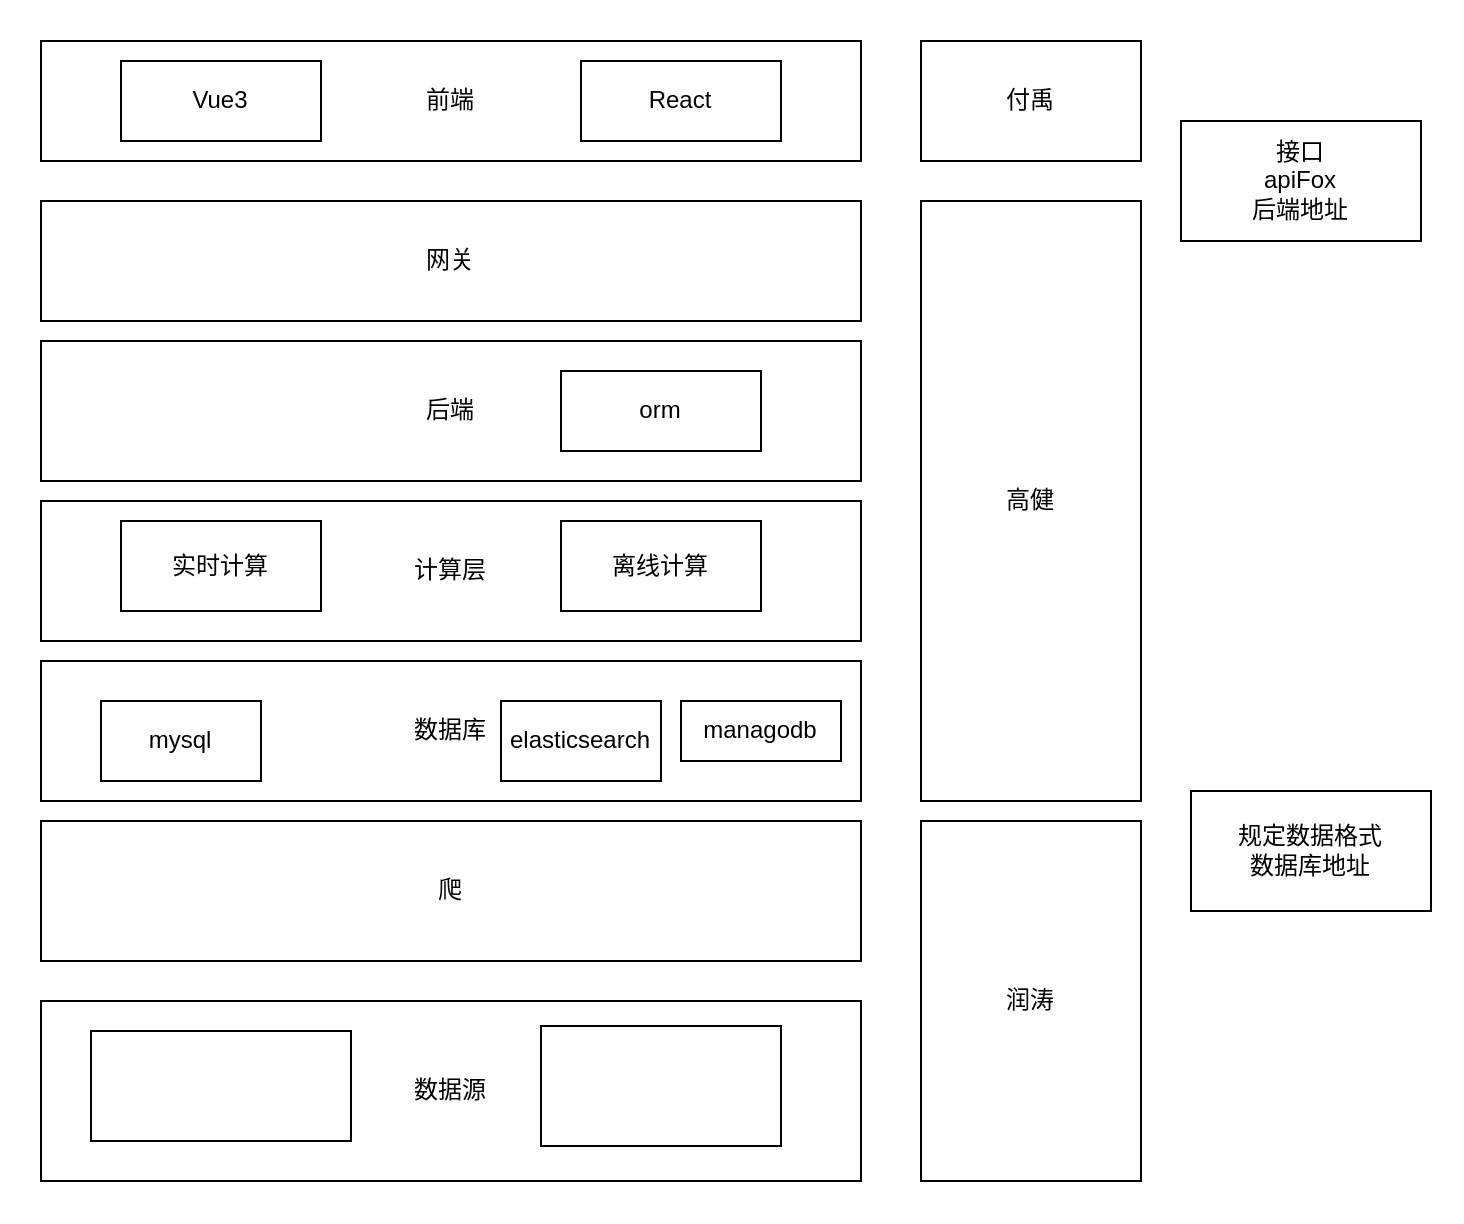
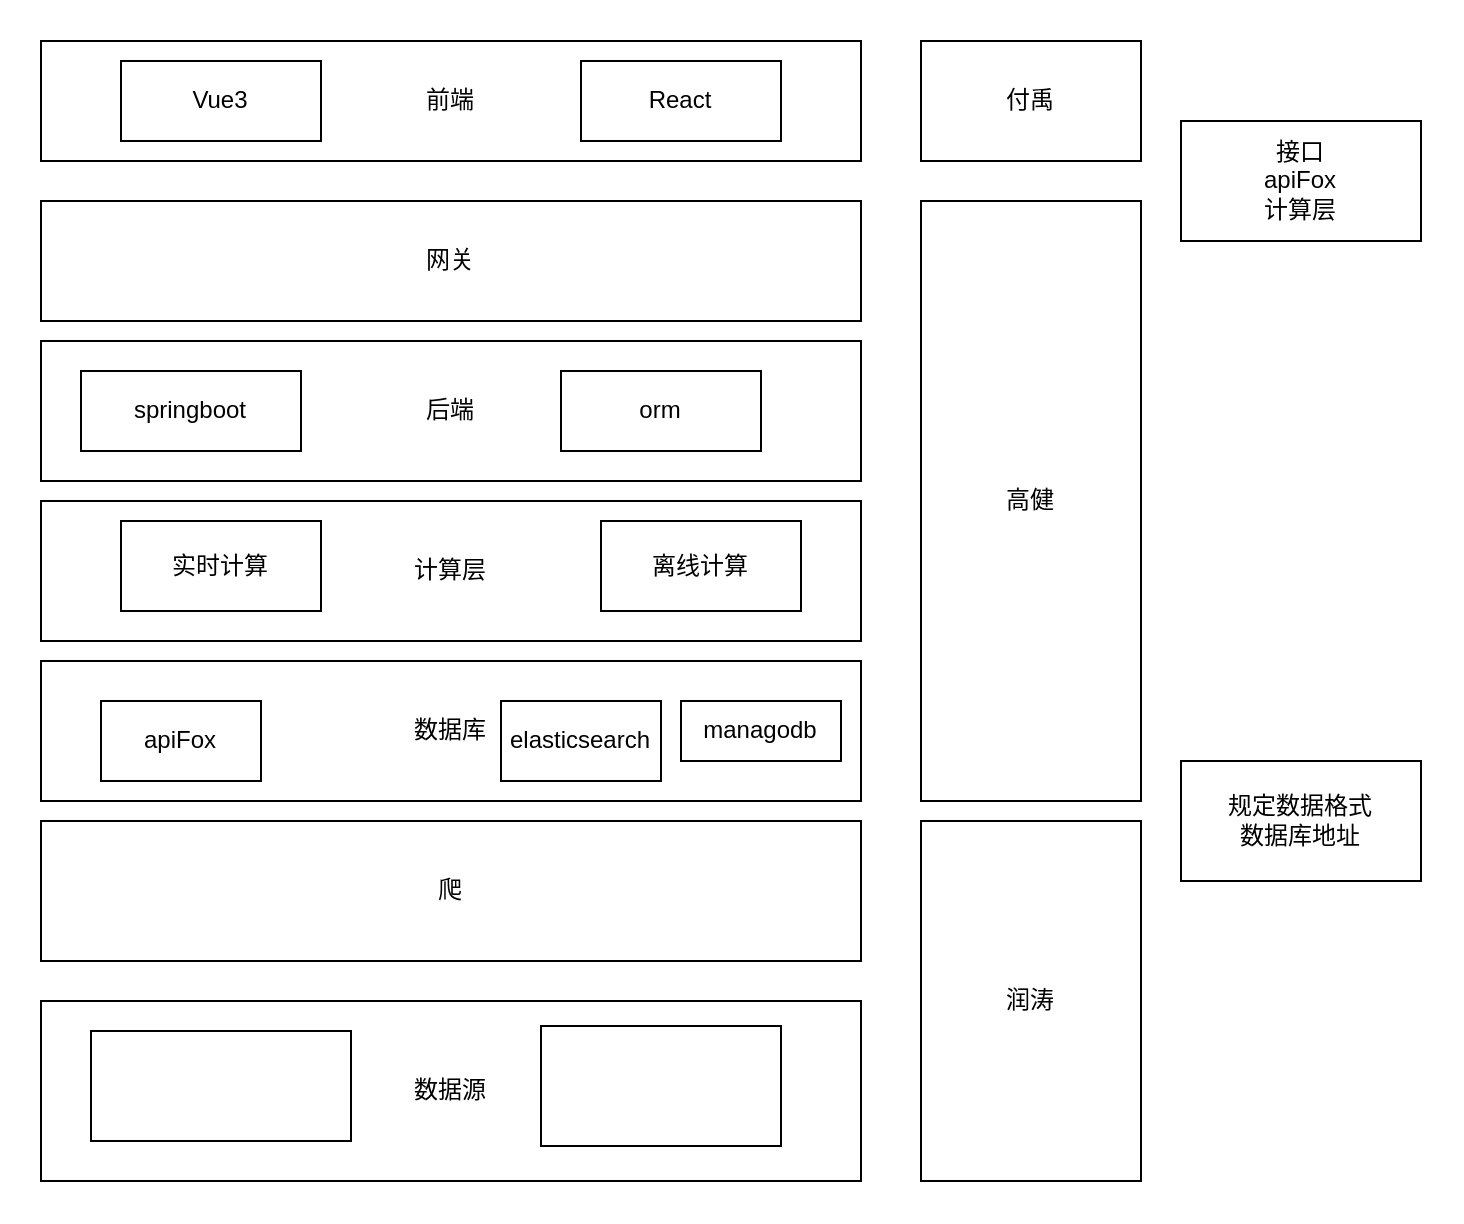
- <mxCell id="24" value="接口&lt;br&gt;apiFox&lt;br&gt;后端地址" style="rounded=0;whiteSpace=wrap;html=1;" vertex="1" parent="1"><mxGeometry x="590" y="60" width="120" height="60" as="geometry" /></mxCell>
+ <mxCell id="24" value="接口&lt;br&gt;apiFox&lt;br&gt;计算层" style="rounded=0;whiteSpace=wrap;html=1;" vertex="1" parent="1"><mxGeometry x="590" y="60" width="120" height="60" as="geometry" /></mxCell>
+ <mxCell id="14" value="springboot" style="rounded=0;whiteSpace=wrap;html=1;" vertex="1" parent="1"><mxGeometry x="40" y="185" width="110" height="40" as="geometry" /></mxCell>
- <mxCell id="12" value="离线计算" style="rounded=0;whiteSpace=wrap;html=1;" vertex="1" parent="1"><mxGeometry x="280" y="260" width="100" height="45" as="geometry" /></mxCell>
+ <mxCell id="12" value="离线计算" style="rounded=0;whiteSpace=wrap;html=1;" vertex="1" parent="1"><mxGeometry x="300" y="260" width="100" height="45" as="geometry" /></mxCell>
- <mxCell id="7" value="mysql" style="rounded=0;whiteSpace=wrap;html=1;" vertex="1" parent="1"><mxGeometry x="50" y="350" width="80" height="40" as="geometry" /></mxCell>
+ <mxCell id="7" value="apiFox" style="rounded=0;whiteSpace=wrap;html=1;" vertex="1" parent="1"><mxGeometry x="50" y="350" width="80" height="40" as="geometry" /></mxCell>
- <mxCell id="23" value="规定数据格式&lt;br&gt;数据库地址" style="rounded=0;whiteSpace=wrap;html=1;" vertex="1" parent="1"><mxGeometry x="595" y="395" width="120" height="60" as="geometry" /></mxCell>
+ <mxCell id="23" value="规定数据格式&lt;br&gt;数据库地址" style="rounded=0;whiteSpace=wrap;html=1;" vertex="1" parent="1"><mxGeometry x="590" y="380" width="120" height="60" as="geometry" /></mxCell>
